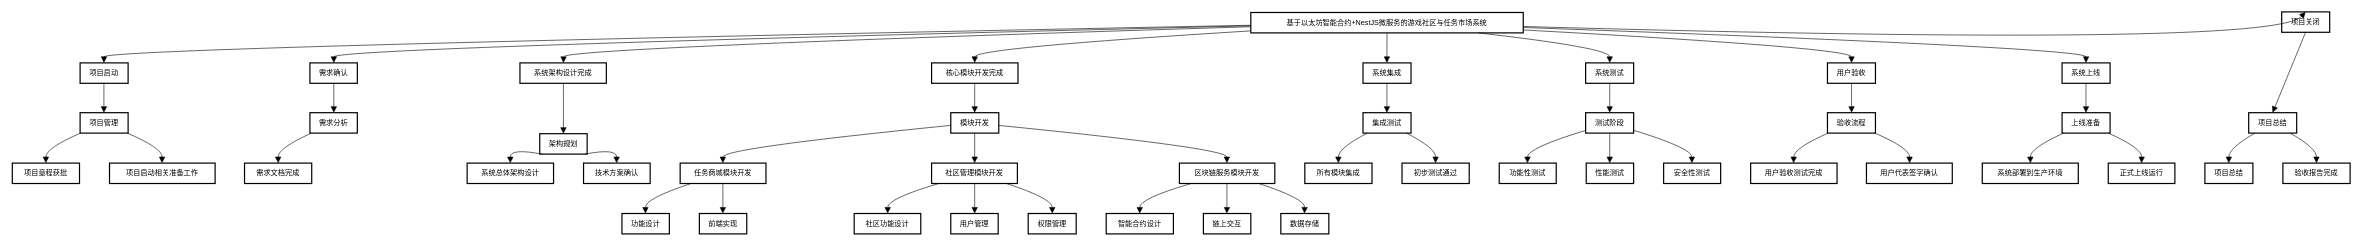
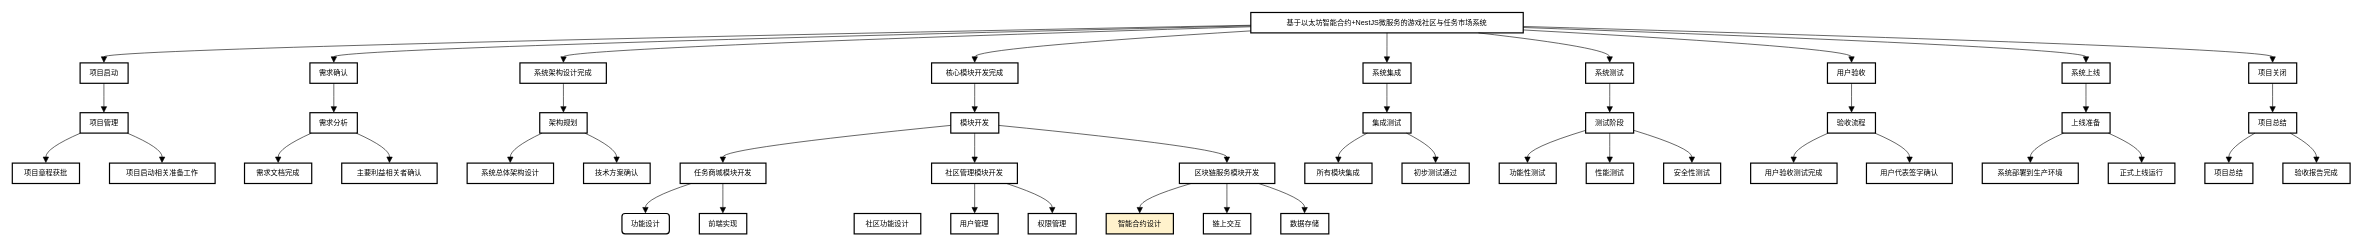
- <mxCell id="45" value="项目关闭" style="whiteSpace=wrap;strokeWidth=2;" vertex="1" parent="1"><mxGeometry x="3802" y="19" width="80" height="34" as="geometry" /></mxCell>
+ <mxCell id="45" value="项目关闭" style="whiteSpace=wrap;strokeWidth=2;" vertex="1" parent="1"><mxGeometry x="3747" y="104" width="80" height="34" as="geometry" /></mxCell>
+ <mxCell id="56" value="" style="curved=1;startArrow=none;endArrow=block;exitX=0.976;exitY=1.0;entryX=0.5;entryY=1.122e-7;rounded=0;fontSize=12;startSize=8;endSize=8;" edge="1" parent="1" source="8" target="10"><mxGeometry relative="1" as="geometry"><Array as="points"><mxPoint x="649" y="246" /></Array></mxGeometry></mxCell>
- <mxCell id="12" value="架构规划" style="whiteSpace=wrap;strokeWidth=2;" vertex="1" parent="1"><mxGeometry x="899" y="222" width="79" height="34" as="geometry" /></mxCell>
+ <mxCell id="12" value="架构规划" style="whiteSpace=wrap;strokeWidth=2;" vertex="1" parent="1"><mxGeometry x="899" y="187" width="79" height="34" as="geometry" /></mxCell>
+ <mxCell id="10" value="主要利益相关者确认" style="whiteSpace=wrap;strokeWidth=2;" vertex="1" parent="1"><mxGeometry x="569" y="271" width="159" height="34" as="geometry" /></mxCell>
- <mxCell id="67" value="" style="curved=1;startArrow=none;endArrow=block;exitX=0.094;exitY=0.99;entryX=0.503;entryY=-0.01;rounded=0;fontSize=12;startSize=8;endSize=8;" edge="1" parent="1" source="20" target="21"><mxGeometry relative="1" as="geometry"><Array as="points"><mxPoint x="1479" y="330" /></Array></mxGeometry></mxCell>
- <mxCell id="18" value="功能设计" style="whiteSpace=wrap;strokeWidth=2;" vertex="1" parent="1"><mxGeometry x="1036" y="355" width="79" height="34" as="geometry" /></mxCell>
+ <mxCell id="18" value="功能设计" style="whiteSpace=wrap;strokeWidth=2;rounded=1;" vertex="1" parent="1"><mxGeometry x="1036" y="355" width="79" height="34" as="geometry" /></mxCell>
- <mxCell id="25" value="智能合约设计" style="whiteSpace=wrap;strokeWidth=2;" vertex="1" parent="1"><mxGeometry x="1843" y="355" width="112" height="34" as="geometry" /></mxCell>
+ <mxCell id="25" value="智能合约设计" style="whiteSpace=wrap;strokeWidth=2;fillColor=#fff2cc;" vertex="1" parent="1"><mxGeometry x="1843" y="355" width="112" height="34" as="geometry" /></mxCell>
